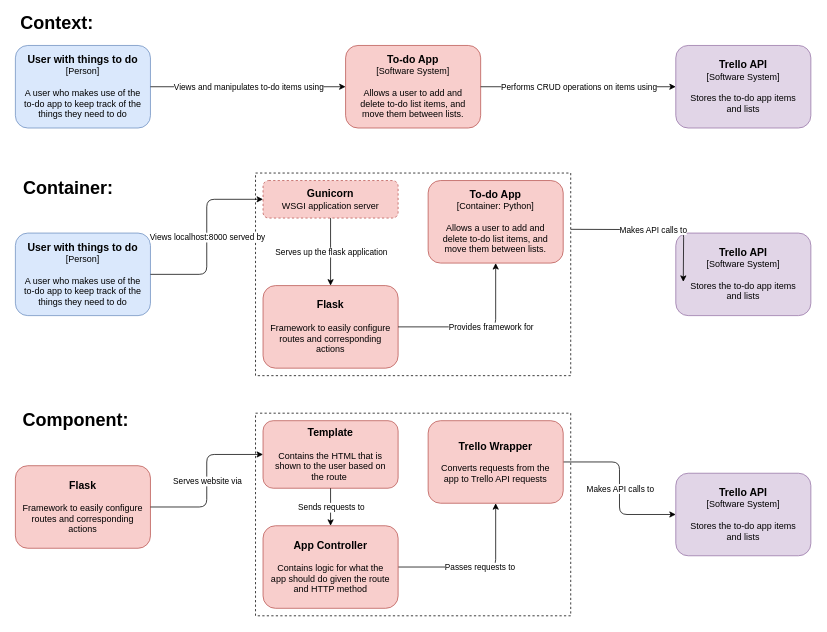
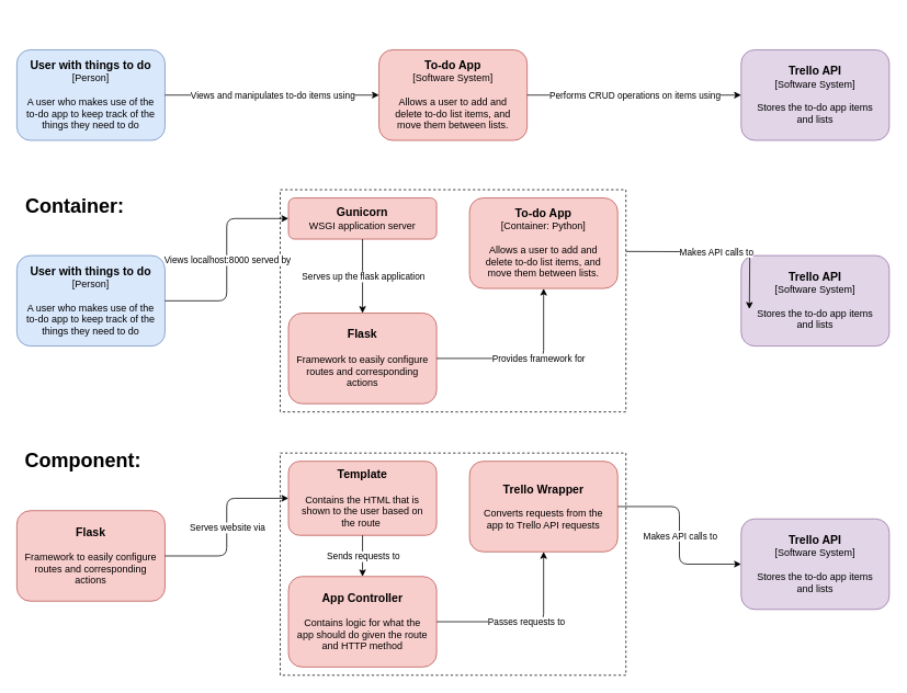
- <mxCell id="10" value="&lt;b&gt;&lt;font style=&quot;font-size: 24px&quot;&gt;Context:&lt;/font&gt;&lt;/b&gt;" style="text;html=1;resizable=0;autosize=1;align=center;verticalAlign=middle;points=[];fillColor=none;strokeColor=none;rounded=0;labelBackgroundColor=#FFFFFF;fontColor=#000000;" parent="1" vertex="1"><mxGeometry x="20" y="20" width="110" height="20" as="geometry" /></mxCell>
- <mxCell id="17" value="&lt;div style=&quot;font-size: 14px&quot;&gt;&lt;b&gt;Gunicorn&lt;/b&gt;&lt;/div&gt;&lt;div&gt;&lt;font style=&quot;font-size: 12px&quot;&gt;WSGI application server&lt;/font&gt;&lt;b style=&quot;font-size: 14px&quot;&gt;&lt;br&gt;&lt;/b&gt;&lt;/div&gt;" style="rounded=1;whiteSpace=wrap;html=1;fillColor=#f8cecc;strokeColor=#b85450;spacing=10;fontColor=#000000;dashed=1;" parent="1" vertex="1"><mxGeometry x="350" y="240" width="180" height="50" as="geometry" /></mxCell>
+ <mxCell id="17" value="&lt;div style=&quot;font-size: 14px&quot;&gt;&lt;b&gt;Gunicorn&lt;/b&gt;&lt;/div&gt;&lt;div&gt;&lt;font style=&quot;font-size: 12px&quot;&gt;WSGI application server&lt;/font&gt;&lt;b style=&quot;font-size: 14px&quot;&gt;&lt;br&gt;&lt;/b&gt;&lt;/div&gt;" style="rounded=1;whiteSpace=wrap;html=1;fillColor=#f8cecc;strokeColor=#b85450;spacing=10;fontColor=#000000;" parent="1" vertex="1"><mxGeometry x="350" y="240" width="180" height="50" as="geometry" /></mxCell>
